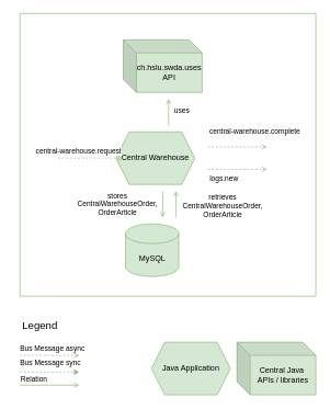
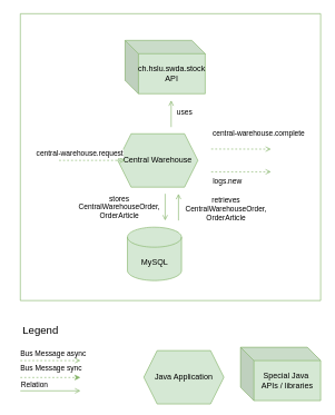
- <mxCell id="15" value="ch.hslu.swda.uses API" style="shape=cube;whiteSpace=wrap;html=1;boundedLbl=1;backgroundOutline=1;darkOpacity=0.05;darkOpacity2=0.1;fillColor=#d5e8d4;strokeColor=#82b366;" parent="2" vertex="1"><mxGeometry x="157" y="40" width="120" height="80" as="geometry" /></mxCell>
+ <mxCell id="15" value="ch.hslu.swda.stock API" style="shape=cube;whiteSpace=wrap;html=1;boundedLbl=1;backgroundOutline=1;darkOpacity=0.05;darkOpacity2=0.1;fillColor=#d5e8d4;strokeColor=#82b366;" parent="2" vertex="1"><mxGeometry x="157" y="40" width="120" height="80" as="geometry" /></mxCell>
- <mxCell id="18" value="Java Application" style="shape=hexagon;perimeter=hexagonPerimeter2;whiteSpace=wrap;html=1;fixedSize=1;fillColor=#d5e8d4;strokeColor=#82b366;" parent="1" vertex="1"><mxGeometry x="230" y="520" width="120" height="80" as="geometry" /></mxCell>
+ <mxCell id="18" value="Java Application" style="shape=hexagon;perimeter=hexagonPerimeter2;whiteSpace=wrap;html=1;fixedSize=1;fillColor=#d5e8d4;strokeColor=#82b366;" parent="1" vertex="1"><mxGeometry x="215" y="525" width="120" height="80" as="geometry" /></mxCell>
- <mxCell id="20" value="Central Java&amp;nbsp; APIs / libraries" style="shape=cube;whiteSpace=wrap;html=1;boundedLbl=1;backgroundOutline=1;darkOpacity=0.05;darkOpacity2=0.1;fillColor=#d5e8d4;strokeColor=#82b366;" parent="1" vertex="1"><mxGeometry x="360" y="520" width="120" height="80" as="geometry" /></mxCell>
+ <mxCell id="20" value="Special Java&amp;nbsp; APIs / libraries" style="shape=cube;whiteSpace=wrap;html=1;boundedLbl=1;backgroundOutline=1;darkOpacity=0.05;darkOpacity2=0.1;fillColor=#d5e8d4;strokeColor=#82b366;" parent="1" vertex="1"><mxGeometry x="360" y="520" width="120" height="80" as="geometry" /></mxCell>
